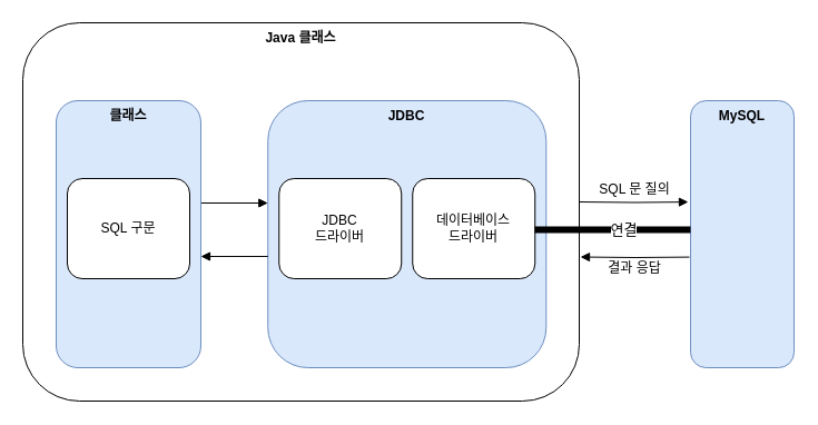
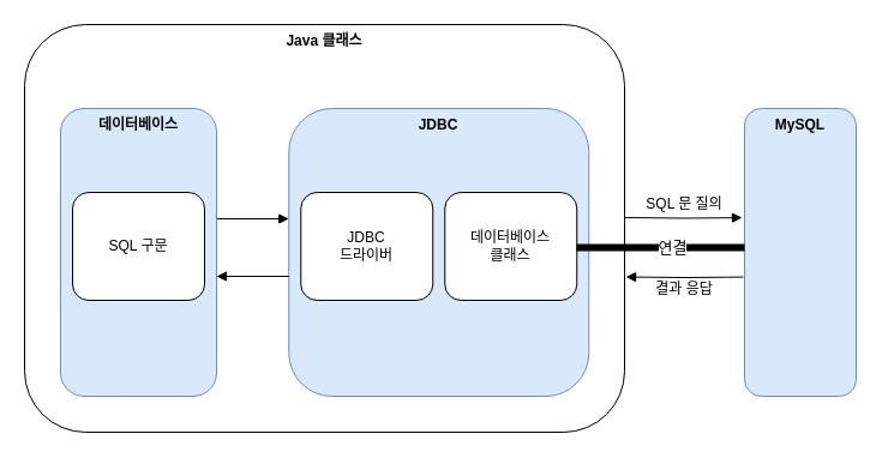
- <mxCell id="4" value="&lt;b&gt;클래스&lt;/b&gt;" style="rounded=1;whiteSpace=wrap;html=1;verticalAlign=top;fillColor=#dae8fc;strokeColor=#6c8ebf;" vertex="1" parent="1"><mxGeometry x="50" y="90" width="130" height="240" as="geometry" /></mxCell>
+ <mxCell id="4" value="&lt;b&gt;데이터베이스&lt;/b&gt;" style="rounded=1;whiteSpace=wrap;html=1;verticalAlign=top;fillColor=#dae8fc;strokeColor=#6c8ebf;" vertex="1" parent="1"><mxGeometry x="50" y="90" width="130" height="240" as="geometry" /></mxCell>
- <mxCell id="8" value="데이터베이스&lt;br&gt;드라이버" style="rounded=1;whiteSpace=wrap;html=1;" vertex="1" parent="1"><mxGeometry x="370.25" y="160" width="110" height="90" as="geometry" /></mxCell>
+ <mxCell id="8" value="데이터베이스&lt;br&gt;클래스" style="rounded=1;whiteSpace=wrap;html=1;" vertex="1" parent="1"><mxGeometry x="370.25" y="160" width="110" height="90" as="geometry" /></mxCell>
